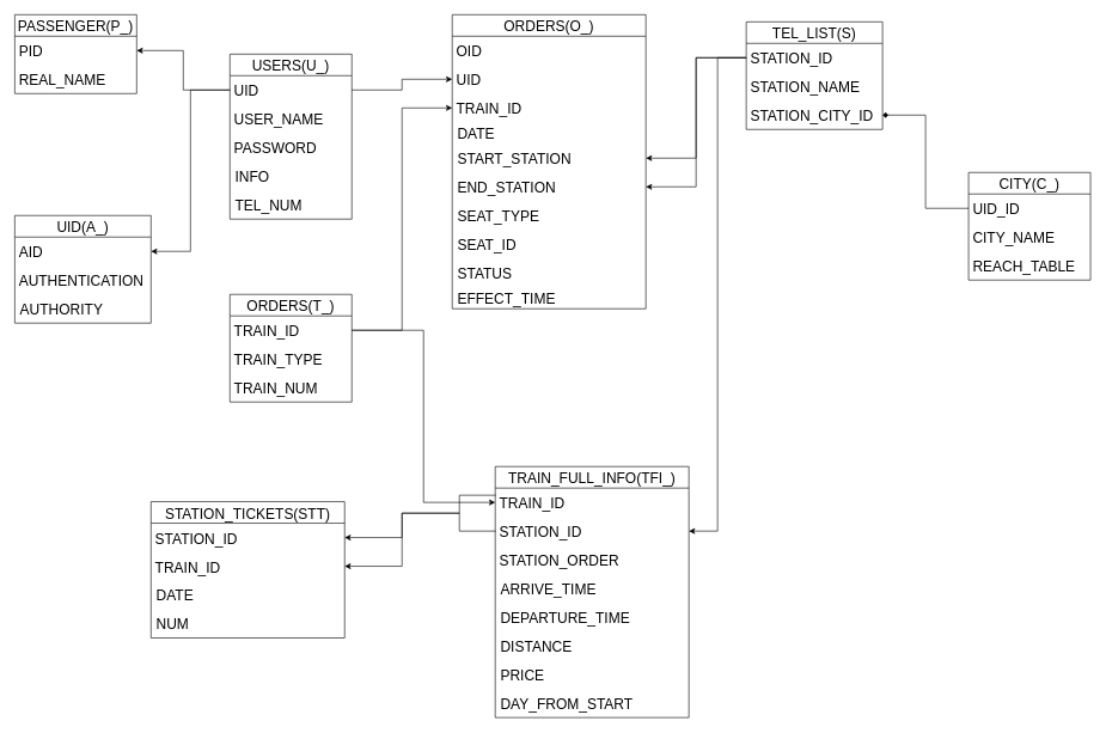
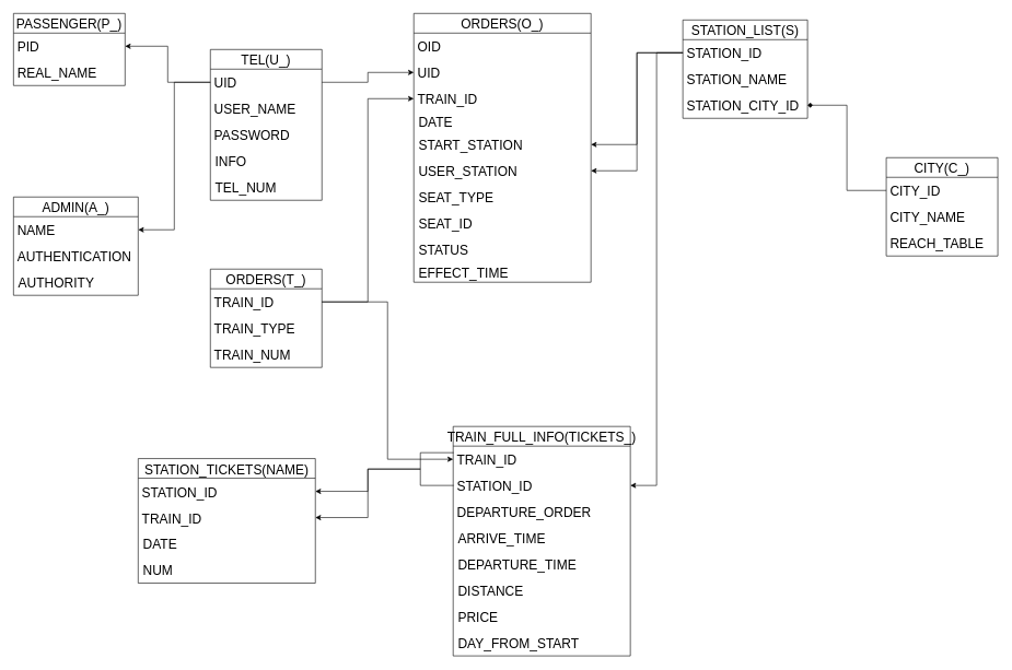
- <mxCell id="23" value="TEL_LIST(S)" style="swimlane;fontStyle=0;childLayout=stackLayout;horizontal=1;startSize=30;horizontalStack=0;resizeParent=1;resizeParentMax=0;resizeLast=0;collapsible=1;marginBottom=0;fontSize=20;" vertex="1" parent="1"><mxGeometry x="1040" y="30" width="190" height="150" as="geometry"><mxRectangle x="70" y="60" width="100" height="30" as="alternateBounds" /></mxGeometry></mxCell>
+ <mxCell id="23" value="STATION_LIST(S)" style="swimlane;fontStyle=0;childLayout=stackLayout;horizontal=1;startSize=30;horizontalStack=0;resizeParent=1;resizeParentMax=0;resizeLast=0;collapsible=1;marginBottom=0;fontSize=20;" vertex="1" parent="1"><mxGeometry x="1040" y="30" width="190" height="150" as="geometry"><mxRectangle x="70" y="60" width="100" height="30" as="alternateBounds" /></mxGeometry></mxCell>
- <mxCell id="2" value="USERS(U_)" style="swimlane;fontStyle=0;childLayout=stackLayout;horizontal=1;startSize=30;horizontalStack=0;resizeParent=1;resizeParentMax=0;resizeLast=0;collapsible=1;marginBottom=0;fontSize=20;" vertex="1" parent="1"><mxGeometry x="320" y="75" width="170" height="230" as="geometry"><mxRectangle x="70" y="60" width="100" height="30" as="alternateBounds" /></mxGeometry></mxCell>
+ <mxCell id="2" value="TEL(U_)" style="swimlane;fontStyle=0;childLayout=stackLayout;horizontal=1;startSize=30;horizontalStack=0;resizeParent=1;resizeParentMax=0;resizeLast=0;collapsible=1;marginBottom=0;fontSize=20;" vertex="1" parent="1"><mxGeometry x="320" y="75" width="170" height="230" as="geometry"><mxRectangle x="70" y="60" width="100" height="30" as="alternateBounds" /></mxGeometry></mxCell>
- <mxCell id="47" value="&amp;nbsp;END_STATION" style="text;html=1;strokeColor=none;fillColor=none;align=left;verticalAlign=middle;whiteSpace=wrap;rounded=0;fontSize=20;" vertex="1" parent="41"><mxGeometry y="220" width="270" height="40" as="geometry" /></mxCell>
+ <mxCell id="47" value="&amp;nbsp;USER_STATION" style="text;html=1;strokeColor=none;fillColor=none;align=left;verticalAlign=middle;whiteSpace=wrap;rounded=0;fontSize=20;" vertex="1" parent="41"><mxGeometry y="220" width="270" height="40" as="geometry" /></mxCell>
- <mxCell id="20" value="UID_ID" style="text;strokeColor=none;fillColor=none;align=left;verticalAlign=middle;spacingLeft=4;spacingRight=4;overflow=hidden;points=[[0,0.5],[1,0.5]];portConstraint=eastwest;rotatable=0;fontSize=20;" vertex="1" parent="19"><mxGeometry y="30" width="170" height="40" as="geometry" /></mxCell>
+ <mxCell id="20" value="CITY_ID" style="text;strokeColor=none;fillColor=none;align=left;verticalAlign=middle;spacingLeft=4;spacingRight=4;overflow=hidden;points=[[0,0.5],[1,0.5]];portConstraint=eastwest;rotatable=0;fontSize=20;" vertex="1" parent="19"><mxGeometry y="30" width="170" height="40" as="geometry" /></mxCell>
- <mxCell id="11" value="UID(A_)" style="swimlane;fontStyle=0;childLayout=stackLayout;horizontal=1;startSize=30;horizontalStack=0;resizeParent=1;resizeParentMax=0;resizeLast=0;collapsible=1;marginBottom=0;fontSize=20;" vertex="1" parent="1"><mxGeometry x="20" y="300" width="190" height="150" as="geometry"><mxRectangle x="70" y="60" width="100" height="30" as="alternateBounds" /></mxGeometry></mxCell>
+ <mxCell id="11" value="ADMIN(A_)" style="swimlane;fontStyle=0;childLayout=stackLayout;horizontal=1;startSize=30;horizontalStack=0;resizeParent=1;resizeParentMax=0;resizeLast=0;collapsible=1;marginBottom=0;fontSize=20;" vertex="1" parent="1"><mxGeometry x="20" y="300" width="190" height="150" as="geometry"><mxRectangle x="70" y="60" width="100" height="30" as="alternateBounds" /></mxGeometry></mxCell>
- <mxCell id="12" value="AID" style="text;strokeColor=none;fillColor=none;align=left;verticalAlign=middle;spacingLeft=4;spacingRight=4;overflow=hidden;points=[[0,0.5],[1,0.5]];portConstraint=eastwest;rotatable=0;fontSize=20;" vertex="1" parent="11"><mxGeometry y="30" width="190" height="40" as="geometry" /></mxCell>
+ <mxCell id="12" value="NAME" style="text;strokeColor=none;fillColor=none;align=left;verticalAlign=middle;spacingLeft=4;spacingRight=4;overflow=hidden;points=[[0,0.5],[1,0.5]];portConstraint=eastwest;rotatable=0;fontSize=20;" vertex="1" parent="11"><mxGeometry y="30" width="190" height="40" as="geometry" /></mxCell>
- <mxCell id="27" value="TRAIN_FULL_INFO(TFI_)" style="swimlane;fontStyle=0;childLayout=stackLayout;horizontal=1;startSize=30;horizontalStack=0;resizeParent=1;resizeParentMax=0;resizeLast=0;collapsible=1;marginBottom=0;fontSize=20;" vertex="1" parent="1"><mxGeometry x="690" y="650" width="270" height="350" as="geometry"><mxRectangle x="70" y="60" width="100" height="30" as="alternateBounds" /></mxGeometry></mxCell>
+ <mxCell id="27" value="TRAIN_FULL_INFO(TICKETS_)" style="swimlane;fontStyle=0;childLayout=stackLayout;horizontal=1;startSize=30;horizontalStack=0;resizeParent=1;resizeParentMax=0;resizeLast=0;collapsible=1;marginBottom=0;fontSize=20;" vertex="1" parent="1"><mxGeometry x="690" y="650" width="270" height="350" as="geometry"><mxRectangle x="70" y="60" width="100" height="30" as="alternateBounds" /></mxGeometry></mxCell>
- <mxCell id="36" value="STATION_TICKETS(STT)" style="swimlane;fontStyle=0;childLayout=stackLayout;horizontal=1;startSize=30;horizontalStack=0;resizeParent=1;resizeParentMax=0;resizeLast=0;collapsible=1;marginBottom=0;fontSize=20;" vertex="1" parent="1"><mxGeometry x="210" y="699" width="270" height="190" as="geometry"><mxRectangle x="70" y="60" width="100" height="30" as="alternateBounds" /></mxGeometry></mxCell>
+ <mxCell id="36" value="STATION_TICKETS(NAME)" style="swimlane;fontStyle=0;childLayout=stackLayout;horizontal=1;startSize=30;horizontalStack=0;resizeParent=1;resizeParentMax=0;resizeLast=0;collapsible=1;marginBottom=0;fontSize=20;" vertex="1" parent="1"><mxGeometry x="210" y="699" width="270" height="190" as="geometry"><mxRectangle x="70" y="60" width="100" height="30" as="alternateBounds" /></mxGeometry></mxCell>
- <mxCell id="30" value="STATION_ORDER" style="text;strokeColor=none;fillColor=none;align=left;verticalAlign=middle;spacingLeft=4;spacingRight=4;overflow=hidden;points=[[0,0.5],[1,0.5]];portConstraint=eastwest;rotatable=0;fontSize=20;" vertex="1" parent="27"><mxGeometry y="110" width="270" height="40" as="geometry" /></mxCell>
+ <mxCell id="30" value="DEPARTURE_ORDER" style="text;strokeColor=none;fillColor=none;align=left;verticalAlign=middle;spacingLeft=4;spacingRight=4;overflow=hidden;points=[[0,0.5],[1,0.5]];portConstraint=eastwest;rotatable=0;fontSize=20;" vertex="1" parent="27"><mxGeometry y="110" width="270" height="40" as="geometry" /></mxCell>
